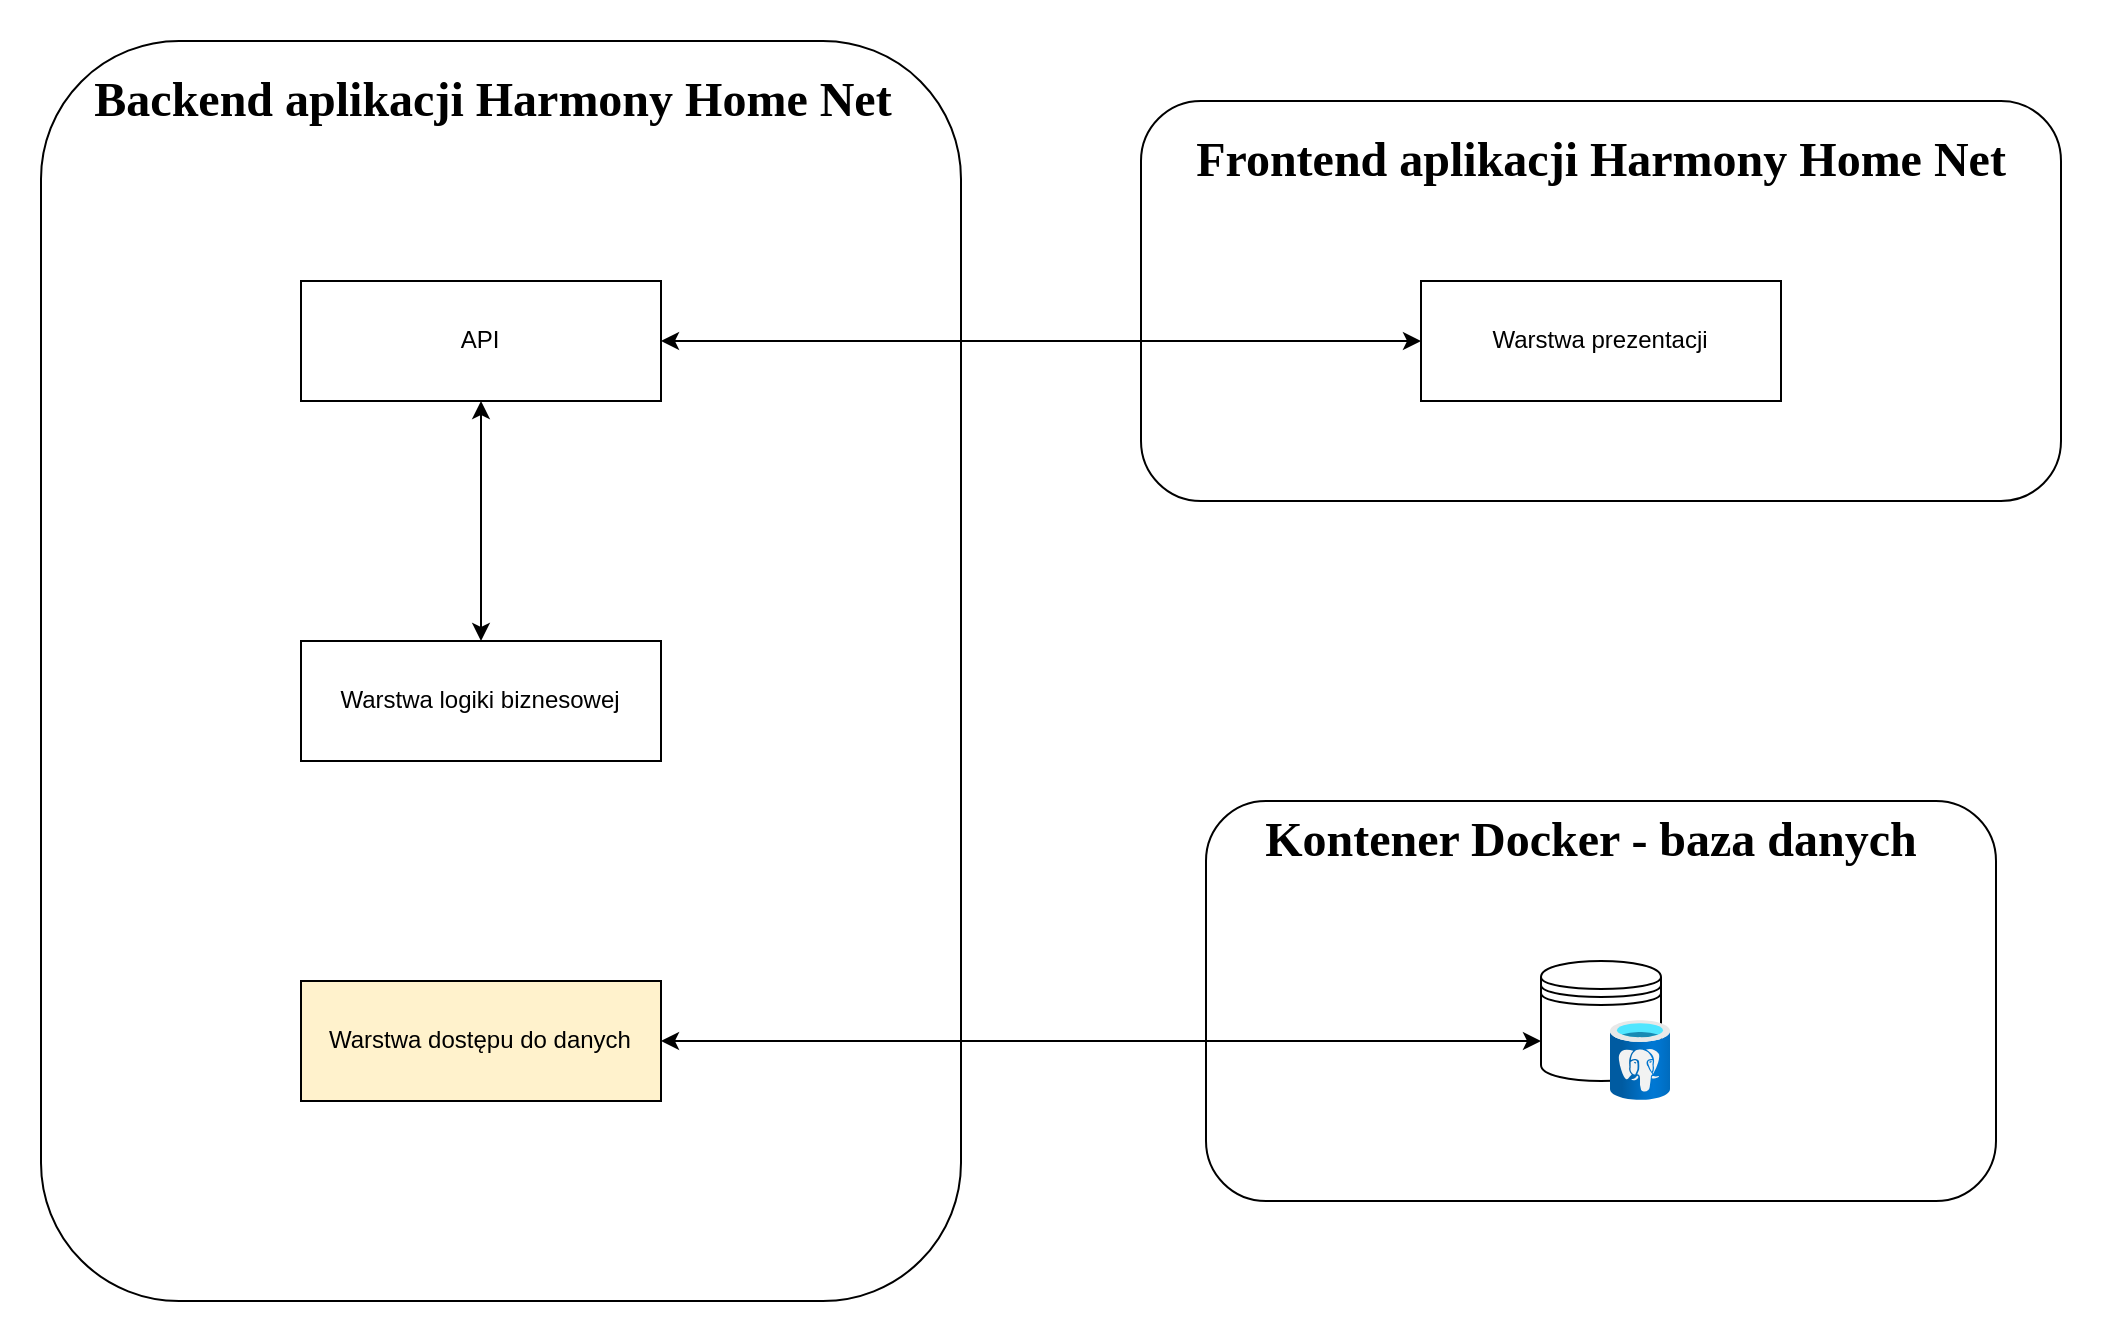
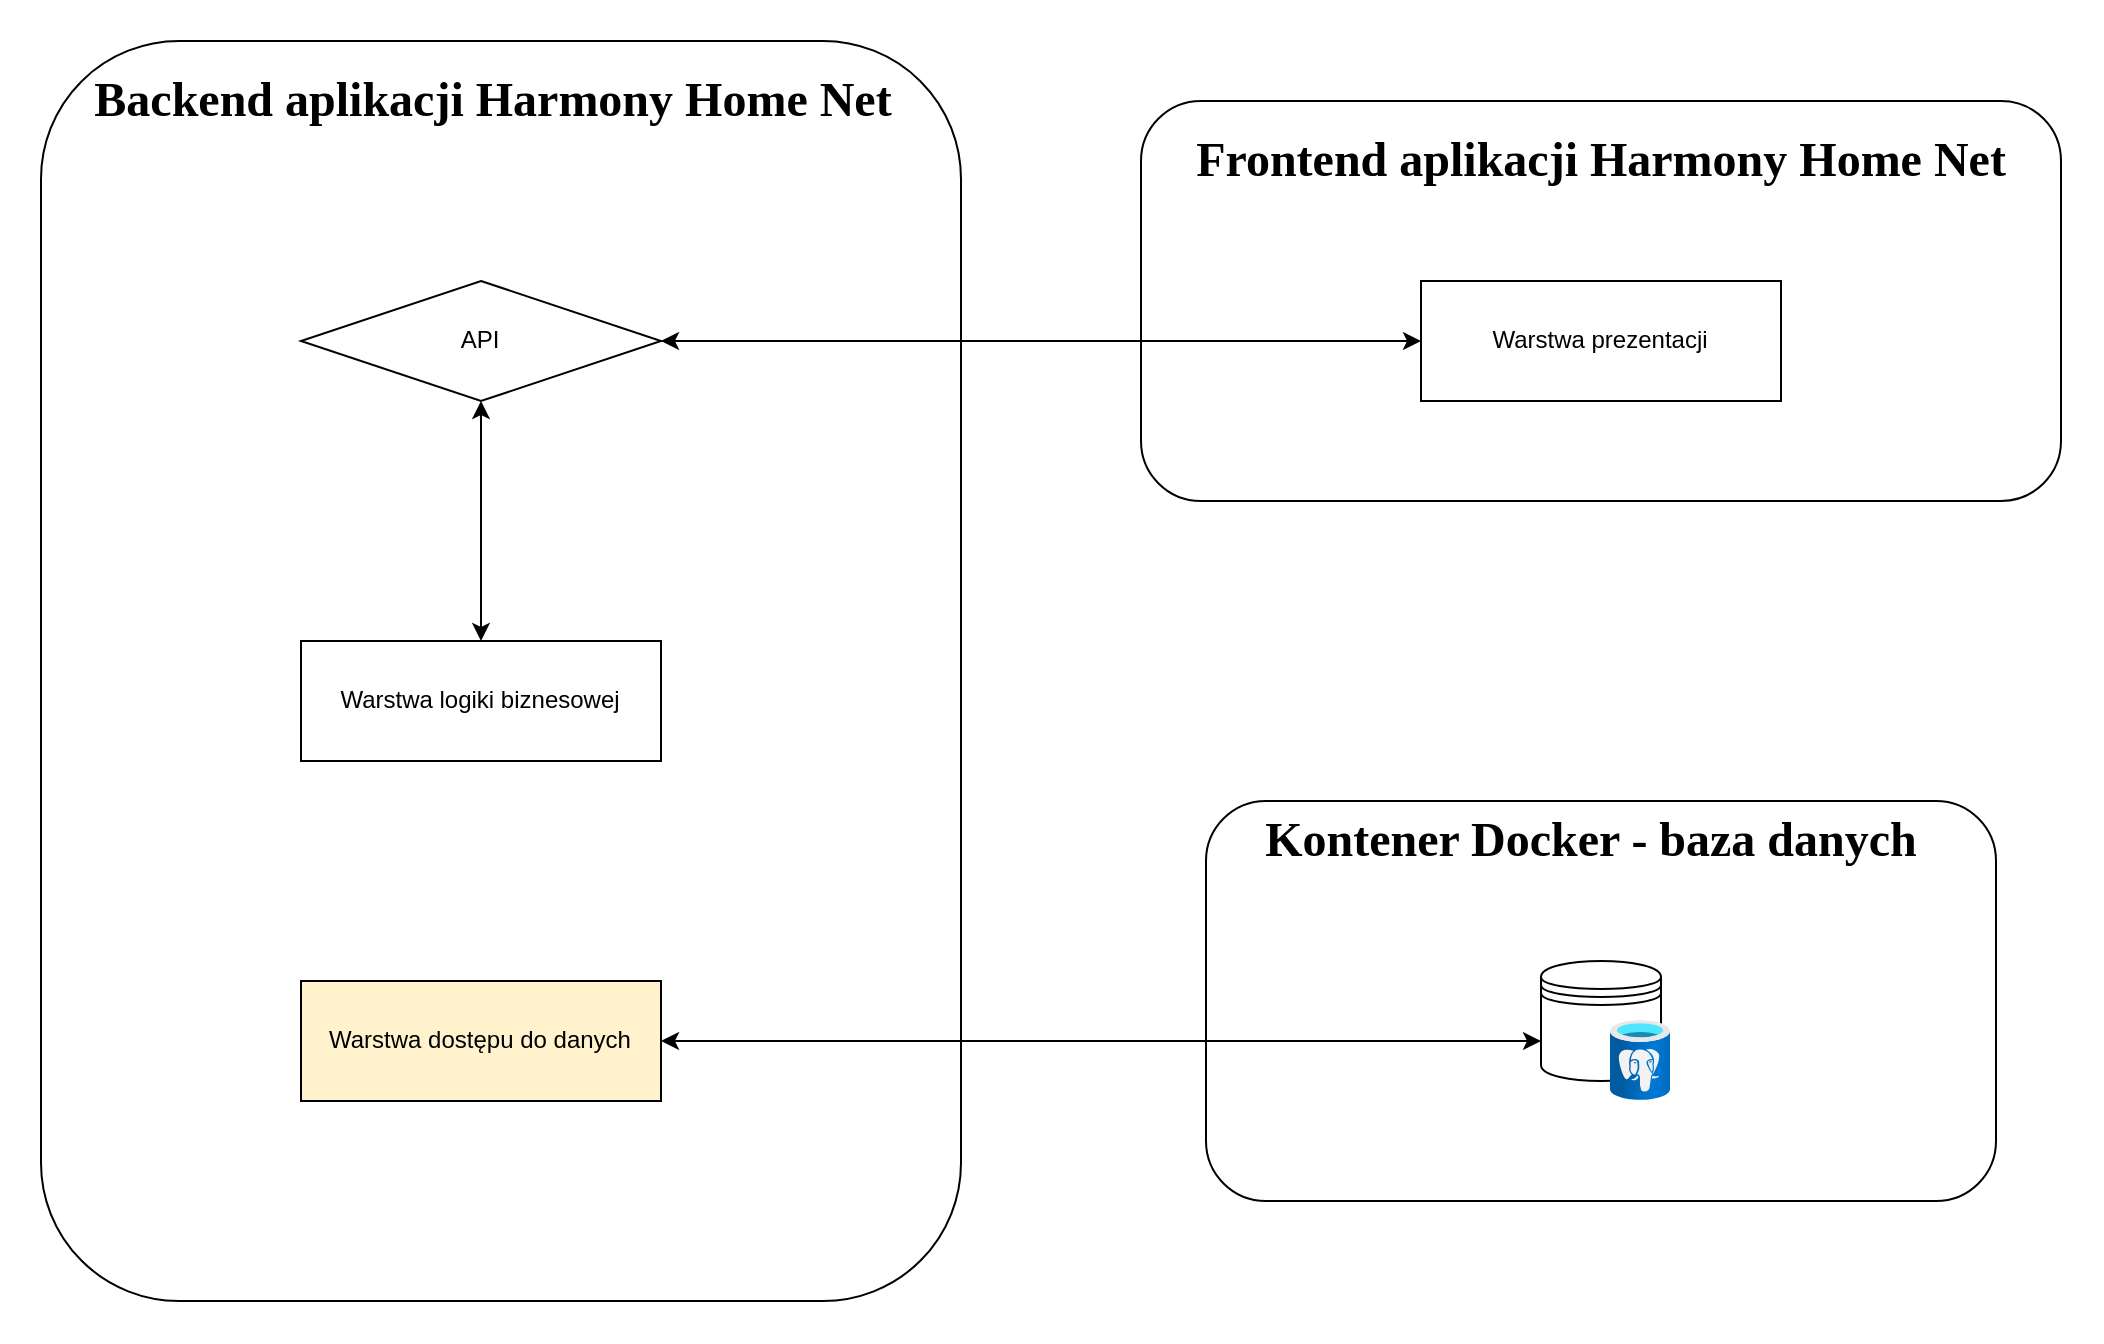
- <mxCell id="4" value="API" style="rounded=0;whiteSpace=wrap;html=1;" vertex="1" parent="1"><mxGeometry x="150" y="140" width="180" height="60" as="geometry" /></mxCell>
+ <mxCell id="4" value="API" style="rhombus;whiteSpace=wrap;html=1;" vertex="1" parent="1"><mxGeometry x="150" y="140" width="180" height="60" as="geometry" /></mxCell>
